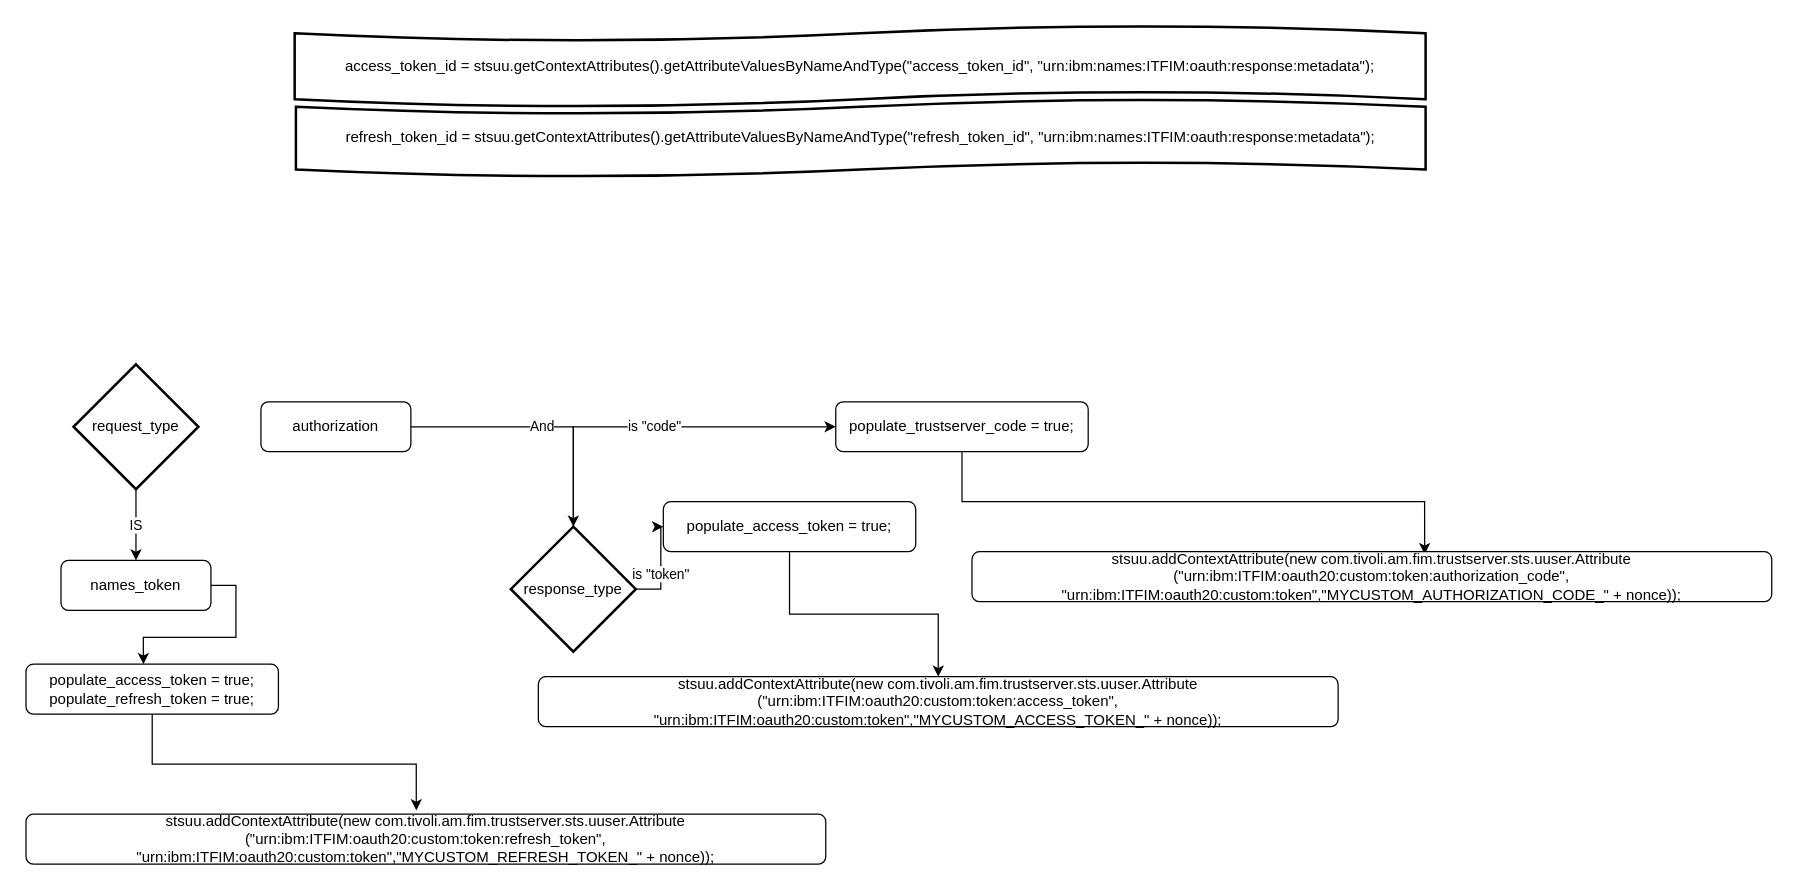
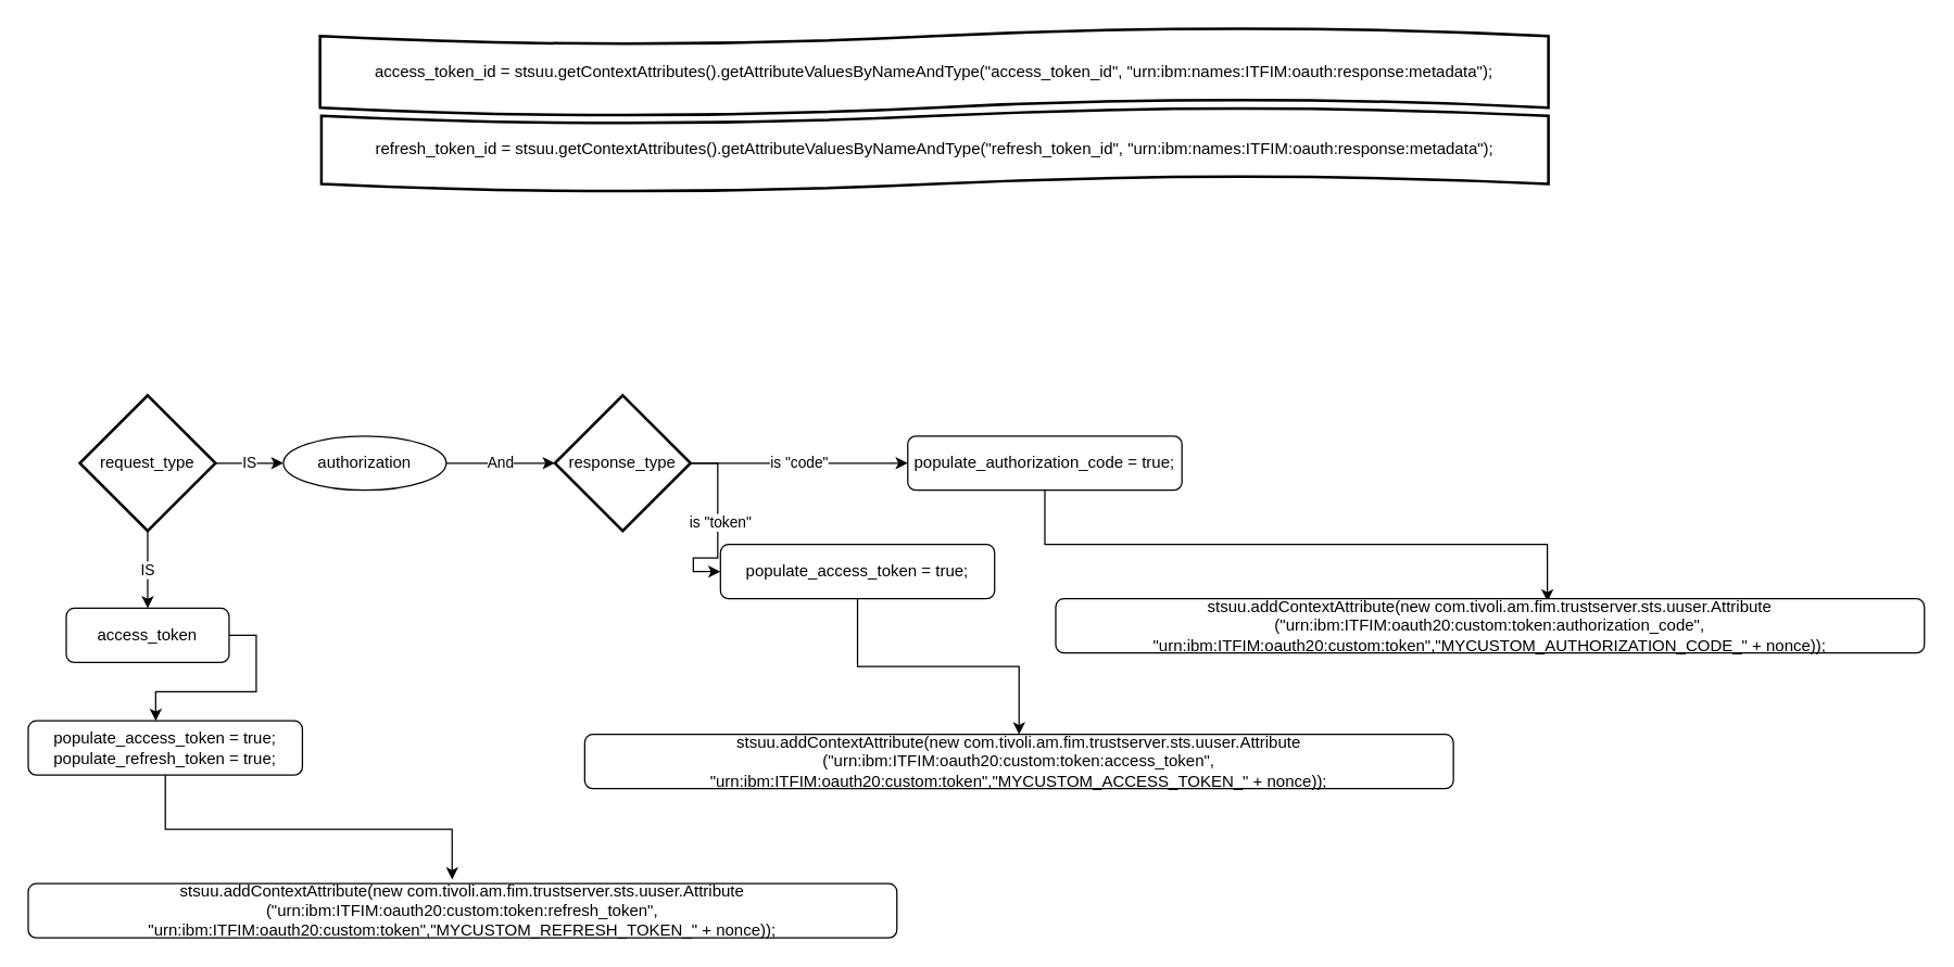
+ <mxCell id="2" value="IS" style="edgeStyle=orthogonalEdgeStyle;rounded=0;orthogonalLoop=1;jettySize=auto;html=1;entryX=0;entryY=0.5;entryDx=0;entryDy=0;" parent="1" source="4" target="6" edge="1"><mxGeometry relative="1" as="geometry" /></mxCell>
- <mxCell id="6" value="authorization" style="rounded=1;whiteSpace=wrap;html=1;fontSize=12;glass=0;strokeWidth=1;shadow=0;" parent="1" vertex="1"><mxGeometry x="208" y="321" width="120" height="40" as="geometry" /></mxCell>
+ <mxCell id="6" value="authorization" style="ellipse;whiteSpace=wrap;html=1;fontSize=12;glass=0;strokeWidth=1;shadow=0;" parent="1" vertex="1"><mxGeometry x="208" y="321" width="120" height="40" as="geometry" /></mxCell>
- <mxCell id="12" value="populate_trustserver_code = true;" style="rounded=1;whiteSpace=wrap;html=1;fontSize=12;glass=0;strokeWidth=1;shadow=0;" parent="1" vertex="1"><mxGeometry x="668" y="321" width="202" height="40" as="geometry" /></mxCell>
+ <mxCell id="12" value="populate_authorization_code = true;" style="rounded=1;whiteSpace=wrap;html=1;fontSize=12;glass=0;strokeWidth=1;shadow=0;" parent="1" vertex="1"><mxGeometry x="668" y="321" width="202" height="40" as="geometry" /></mxCell>
- <mxCell id="15" value="names_token" style="rounded=1;whiteSpace=wrap;html=1;fontSize=12;glass=0;strokeWidth=1;shadow=0;" parent="1" vertex="1"><mxGeometry x="48" y="448" width="120" height="40" as="geometry" /></mxCell>
+ <mxCell id="15" value="access_token" style="rounded=1;whiteSpace=wrap;html=1;fontSize=12;glass=0;strokeWidth=1;shadow=0;" parent="1" vertex="1"><mxGeometry x="48" y="448" width="120" height="40" as="geometry" /></mxCell>
- <mxCell id="10" value="response_type" style="strokeWidth=2;html=1;shape=mxgraph.flowchart.decision;whiteSpace=wrap;" parent="1" vertex="1"><mxGeometry x="408" y="421" width="100" height="100" as="geometry" /></mxCell>
+ <mxCell id="10" value="response_type" style="strokeWidth=2;html=1;shape=mxgraph.flowchart.decision;whiteSpace=wrap;" parent="1" vertex="1"><mxGeometry x="408" y="291" width="100" height="100" as="geometry" /></mxCell>
